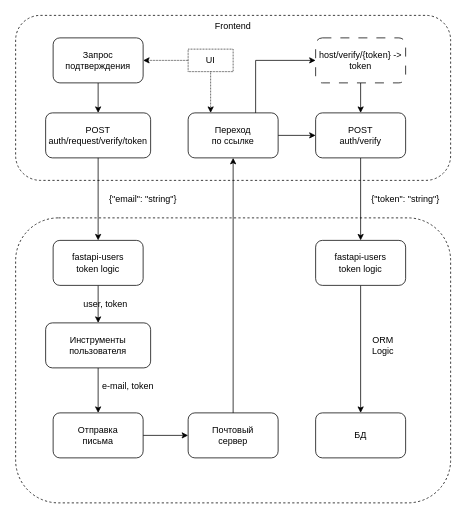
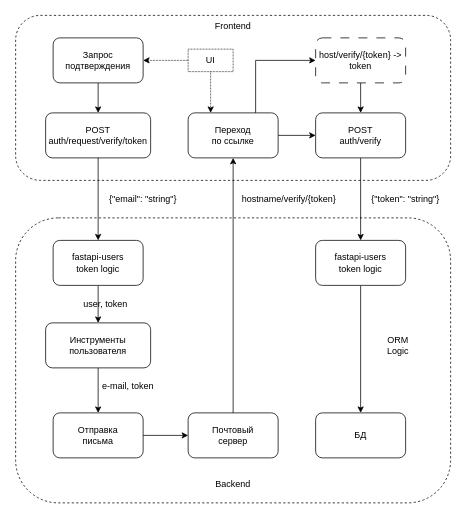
+ <mxCell id="23" value="&lt;div&gt;hostname/verify/{token}&lt;/div&gt;" style="text;html=1;align=left;verticalAlign=middle;whiteSpace=wrap;rounded=0;strokeColor=none;dashed=1;" parent="1" vertex="1"><mxGeometry x="320" y="250" width="140" height="30" as="geometry" /></mxCell>
- <mxCell id="36" value="ORM Logic" style="text;html=1;align=center;verticalAlign=middle;whiteSpace=wrap;rounded=0;" parent="1" vertex="1"><mxGeometry x="480" y="445" width="60" height="30" as="geometry" /></mxCell>
+ <mxCell id="36" value="ORM Logic" style="text;html=1;align=center;verticalAlign=middle;whiteSpace=wrap;rounded=0;" parent="1" vertex="1"><mxGeometry x="500" y="445" width="60" height="30" as="geometry" /></mxCell>
+ <mxCell id="34" value="Backend" style="text;html=1;align=center;verticalAlign=middle;whiteSpace=wrap;rounded=0;strokeColor=none;dashed=1;" parent="1" vertex="1"><mxGeometry x="280" y="630" width="60" height="30" as="geometry" /></mxCell>
